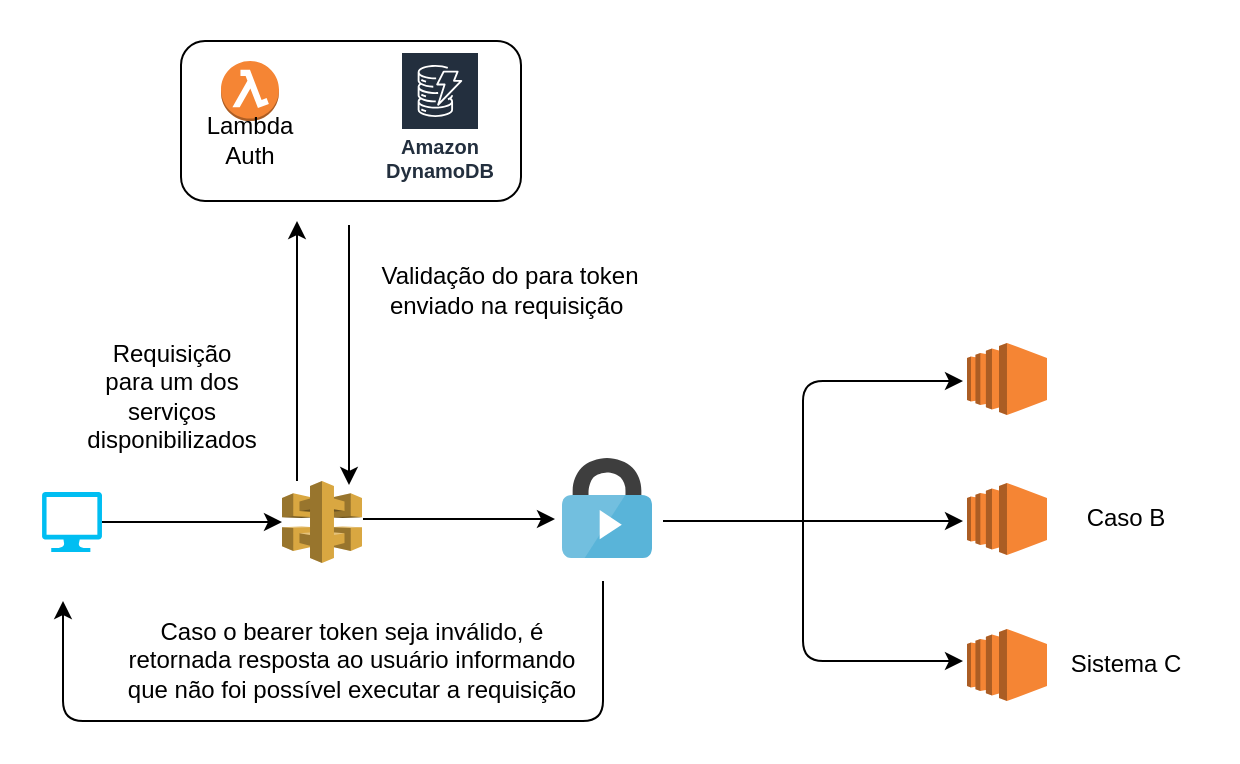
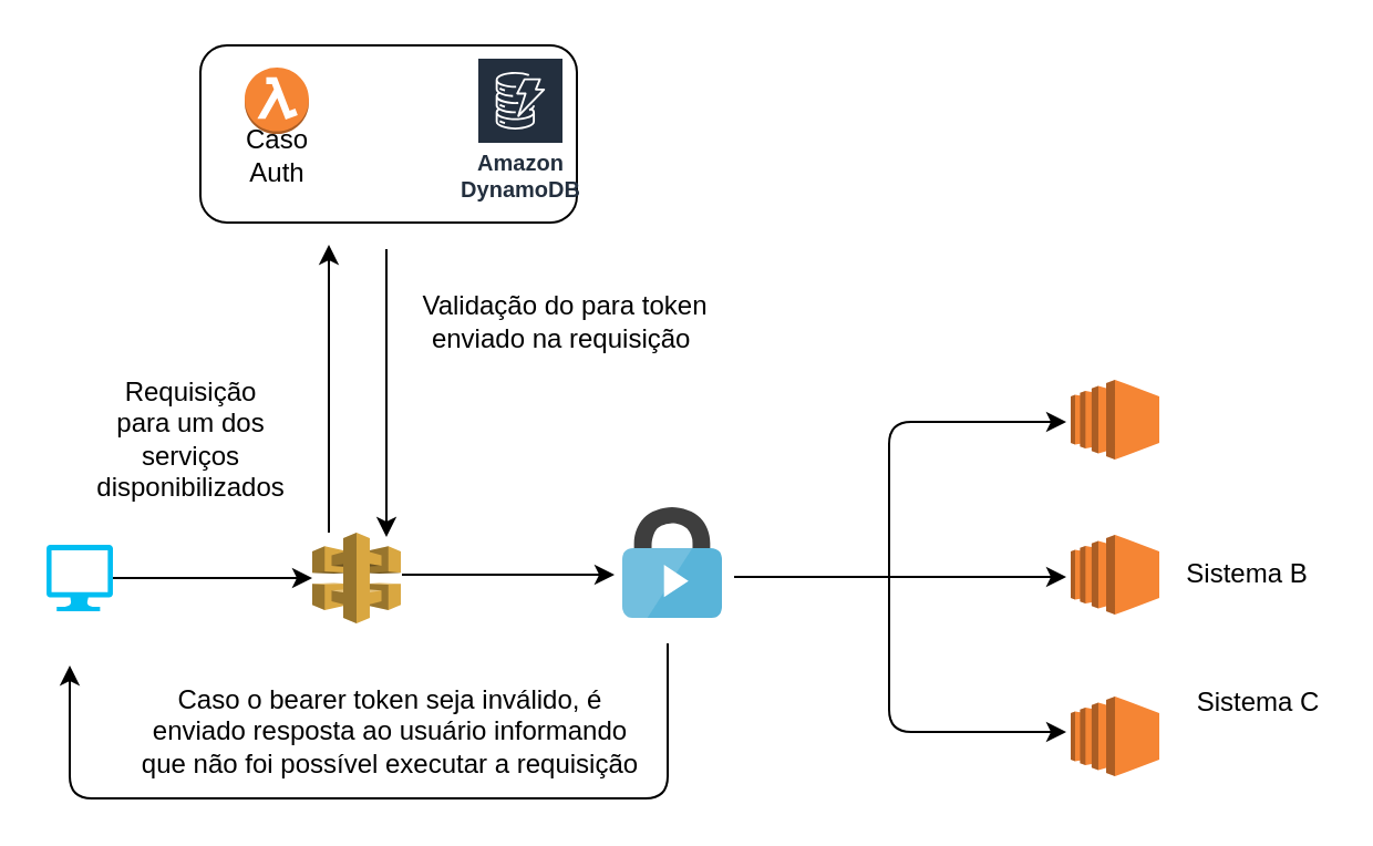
- <mxCell id="6" value="Amazon DynamoDB" style="outlineConnect=0;fontColor=#232F3E;gradientColor=none;strokeColor=#ffffff;fillColor=#232F3E;dashed=0;verticalLabelPosition=middle;verticalAlign=bottom;align=center;html=1;whiteSpace=wrap;fontSize=10;fontStyle=1;spacing=3;shape=mxgraph.aws4.productIcon;prIcon=mxgraph.aws4.dynamodb;" vertex="1" parent="1"><mxGeometry x="199.5" y="25" width="40" height="70" as="geometry" /></mxCell>
+ <mxCell id="6" value="Amazon DynamoDB" style="outlineConnect=0;fontColor=#232F3E;gradientColor=none;strokeColor=#ffffff;fillColor=#232F3E;dashed=0;verticalLabelPosition=middle;verticalAlign=bottom;align=center;html=1;whiteSpace=wrap;fontSize=10;fontStyle=1;spacing=3;shape=mxgraph.aws4.productIcon;prIcon=mxgraph.aws4.dynamodb;" vertex="1" parent="1"><mxGeometry x="214.5" y="25" width="40" height="70" as="geometry" /></mxCell>
- <mxCell id="7" value="Lambda Auth" style="text;html=1;strokeColor=none;fillColor=none;align=center;verticalAlign=middle;whiteSpace=wrap;rounded=0;" vertex="1" parent="1"><mxGeometry x="104.5" y="60" width="40" height="20" as="geometry" /></mxCell>
+ <mxCell id="7" value="Caso Auth" style="text;html=1;strokeColor=none;fillColor=none;align=center;verticalAlign=middle;whiteSpace=wrap;rounded=0;" vertex="1" parent="1"><mxGeometry x="104.5" y="60" width="40" height="20" as="geometry" /></mxCell>
- <mxCell id="11" value="Caso B" style="text;html=1;strokeColor=none;fillColor=none;align=center;verticalAlign=middle;whiteSpace=wrap;rounded=0;" vertex="1" parent="1"><mxGeometry x="528" y="249" width="70" height="20" as="geometry" /></mxCell>
+ <mxCell id="11" value="Sistema B" style="text;html=1;strokeColor=none;fillColor=none;align=center;verticalAlign=middle;whiteSpace=wrap;rounded=0;" vertex="1" parent="1"><mxGeometry x="528" y="249" width="70" height="20" as="geometry" /></mxCell>
- <mxCell id="24" value="Caso o bearer token seja inválido, é retornada resposta ao usuário informando que não foi possível executar a requisição" style="text;html=1;strokeColor=none;fillColor=none;align=center;verticalAlign=middle;whiteSpace=wrap;rounded=0;" vertex="1" parent="1"><mxGeometry x="61" y="300" width="230" height="60" as="geometry" /></mxCell>
+ <mxCell id="24" value="Caso o bearer token seja inválido, é enviado resposta ao usuário informando que não foi possível executar a requisição" style="text;html=1;strokeColor=none;fillColor=none;align=center;verticalAlign=middle;whiteSpace=wrap;rounded=0;" vertex="1" parent="1"><mxGeometry x="61" y="300" width="230" height="60" as="geometry" /></mxCell>
- <mxCell id="12" value="Sistema C" style="text;html=1;strokeColor=none;fillColor=none;align=center;verticalAlign=middle;whiteSpace=wrap;rounded=0;" vertex="1" parent="1"><mxGeometry x="528" y="322" width="70" height="20" as="geometry" /></mxCell>
+ <mxCell id="12" value="Sistema C" style="text;html=1;strokeColor=none;fillColor=none;align=center;verticalAlign=middle;whiteSpace=wrap;rounded=0;" vertex="1" parent="1"><mxGeometry x="533" y="307" width="70" height="20" as="geometry" /></mxCell>
